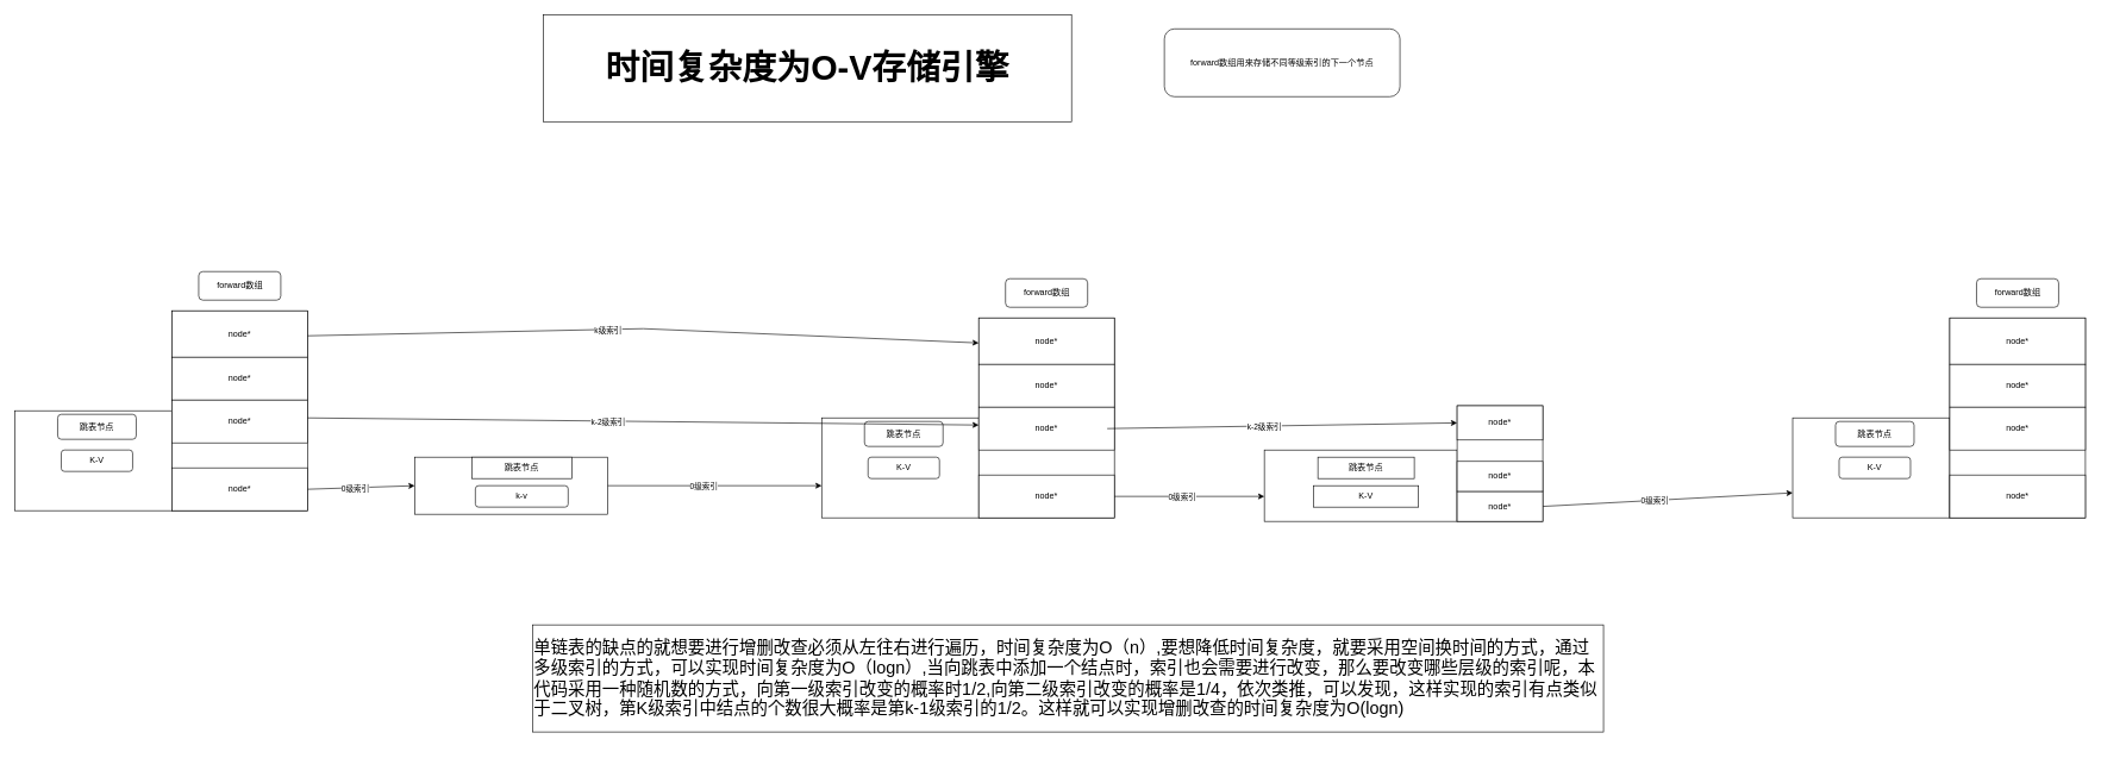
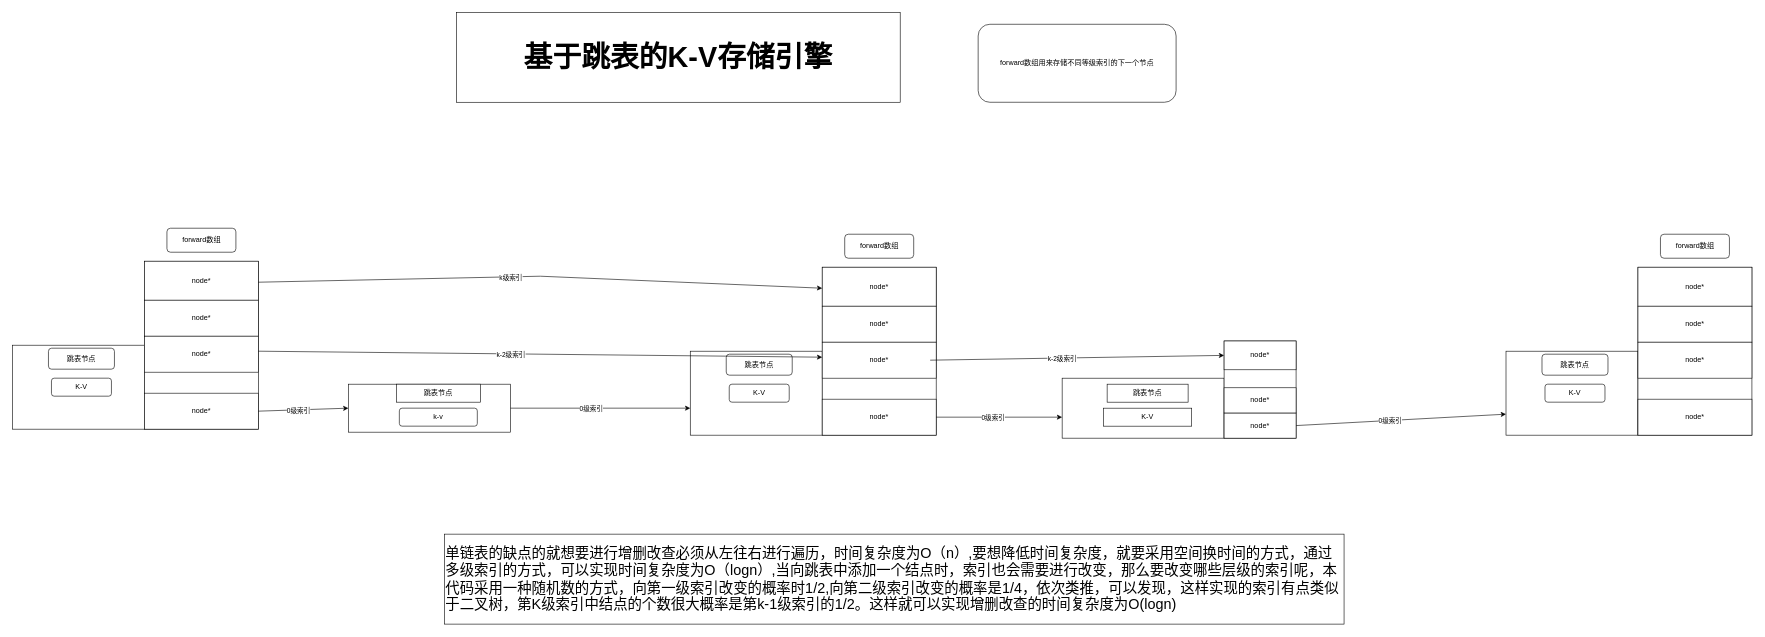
- <mxCell id="3" value="forward数组用来存储不同等级索引的下一个节点" style="rounded=1;whiteSpace=wrap;html=1;" vertex="1" parent="1"><mxGeometry x="1630" y="40" width="330" height="95" as="geometry" /></mxCell>
+ <mxCell id="3" value="forward数组用来存储不同等级索引的下一个节点" style="rounded=1;whiteSpace=wrap;html=1;" vertex="1" parent="1"><mxGeometry x="1630" y="40" width="330" height="130" as="geometry" /></mxCell>
- <mxCell id="2" value="&lt;b&gt;&lt;font style=&quot;font-size: 48px;&quot;&gt;时间复杂度为O-V存储引擎&lt;/font&gt;&lt;/b&gt;" style="rounded=0;whiteSpace=wrap;html=1;" vertex="1" parent="1"><mxGeometry x="760" y="20" width="740" height="150" as="geometry" /></mxCell>
+ <mxCell id="2" value="&lt;b&gt;&lt;font style=&quot;font-size: 48px;&quot;&gt;基于跳表的K-V存储引擎&lt;/font&gt;&lt;/b&gt;" style="rounded=0;whiteSpace=wrap;html=1;" vertex="1" parent="1"><mxGeometry x="760" y="20" width="740" height="150" as="geometry" /></mxCell>
- <mxCell id="59" value="&lt;font style=&quot;font-size: 24px;&quot;&gt;单链表的缺点的就想要进行增删改查必须从左往右进行遍历，时间复杂度为O（n）,要想降低时间复杂度，就要采用空间换时间的方式，通过多级索引的方式，可以实现时间复杂度为O（logn）,当向跳表中添加一个结点时，索引也会需要进行改变，那么要改变哪些层级的索引呢，本代码采用一种随机数的方式，向第一级索引改变的概率时1/2,向第二级索引改变的概率是1/4，依次类推，可以发现，这样实现的索引有点类似于二叉树，第K级索引中结点的个数很大概率是第k-1级索引的1/2。这样就可以实现增删改查的时间复杂度为O(logn)&lt;/font&gt;" style="rounded=0;whiteSpace=wrap;html=1;align=left;" vertex="1" parent="1"><mxGeometry x="745" y="875" width="1500" height="150" as="geometry" /></mxCell>
+ <mxCell id="59" value="&lt;font style=&quot;font-size: 24px;&quot;&gt;单链表的缺点的就想要进行增删改查必须从左往右进行遍历，时间复杂度为O（n）,要想降低时间复杂度，就要采用空间换时间的方式，通过多级索引的方式，可以实现时间复杂度为O（logn）,当向跳表中添加一个结点时，索引也会需要进行改变，那么要改变哪些层级的索引呢，本代码采用一种随机数的方式，向第一级索引改变的概率时1/2,向第二级索引改变的概率是1/4，依次类推，可以发现，这样实现的索引有点类似于二叉树，第K级索引中结点的个数很大概率是第k-1级索引的1/2。这样就可以实现增删改查的时间复杂度为O(logn)&lt;/font&gt;" style="rounded=0;whiteSpace=wrap;html=1;align=left;" vertex="1" parent="1"><mxGeometry x="740" y="890" width="1500" height="150" as="geometry" /></mxCell>
